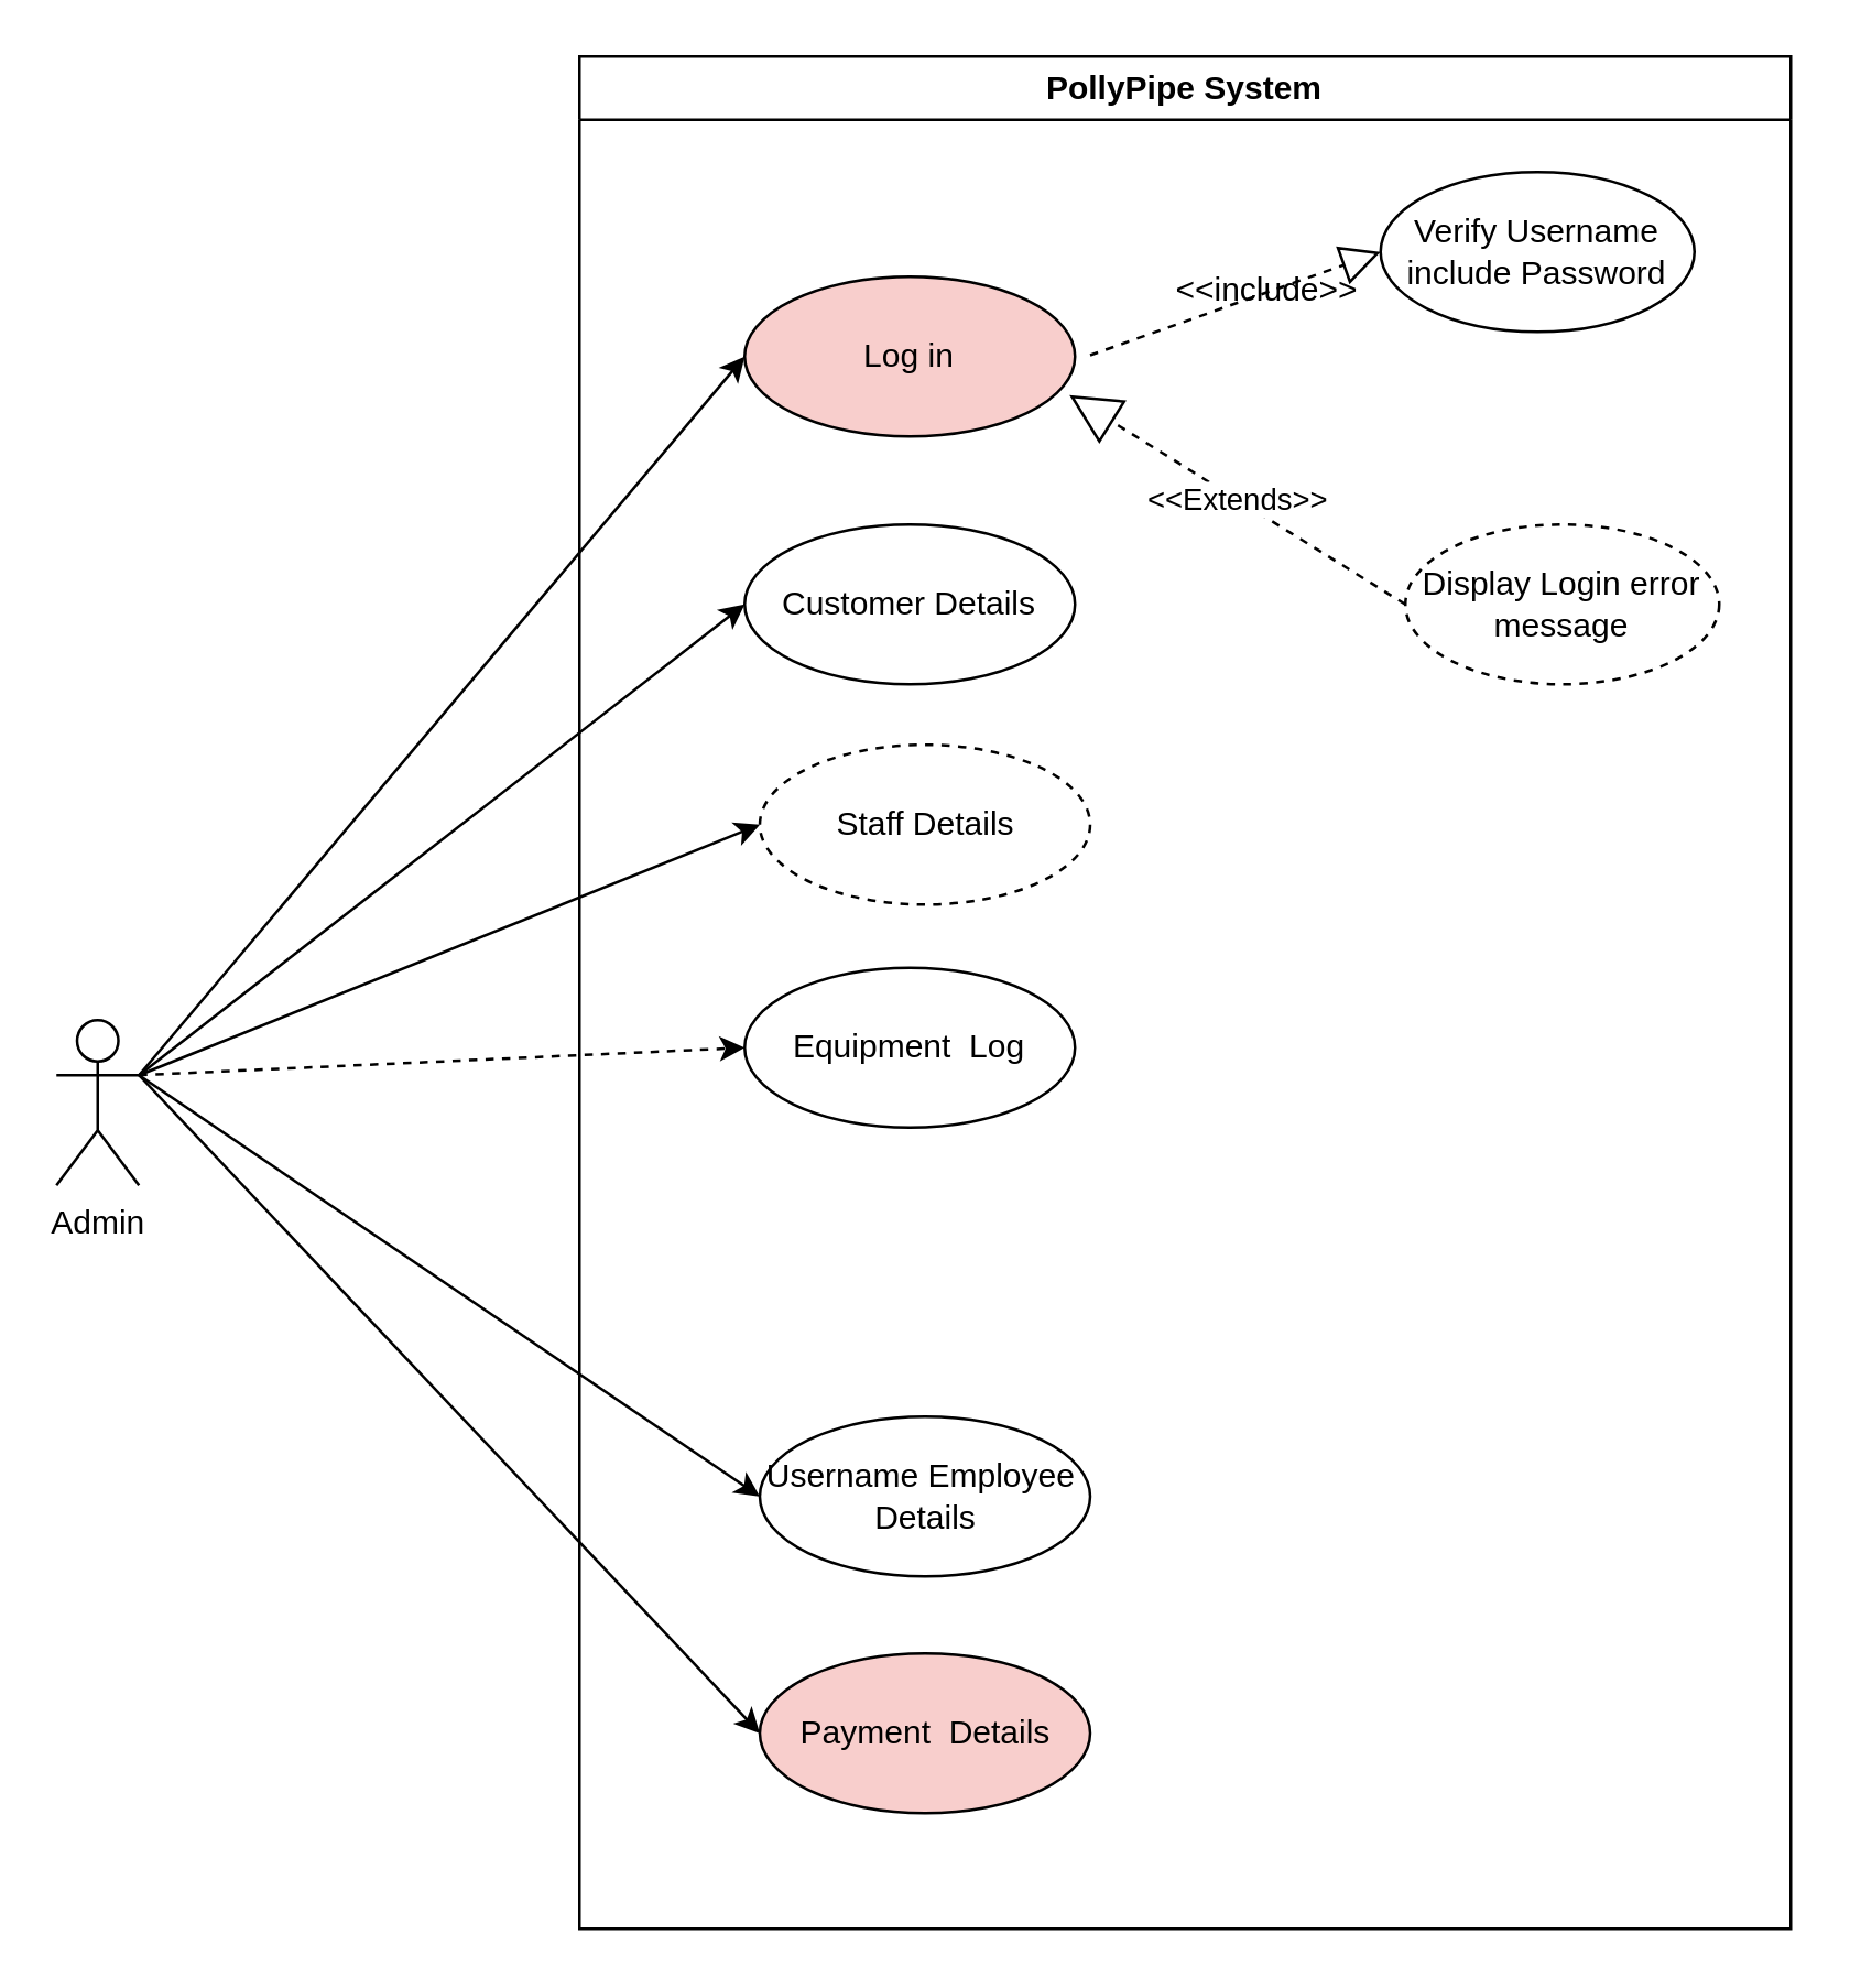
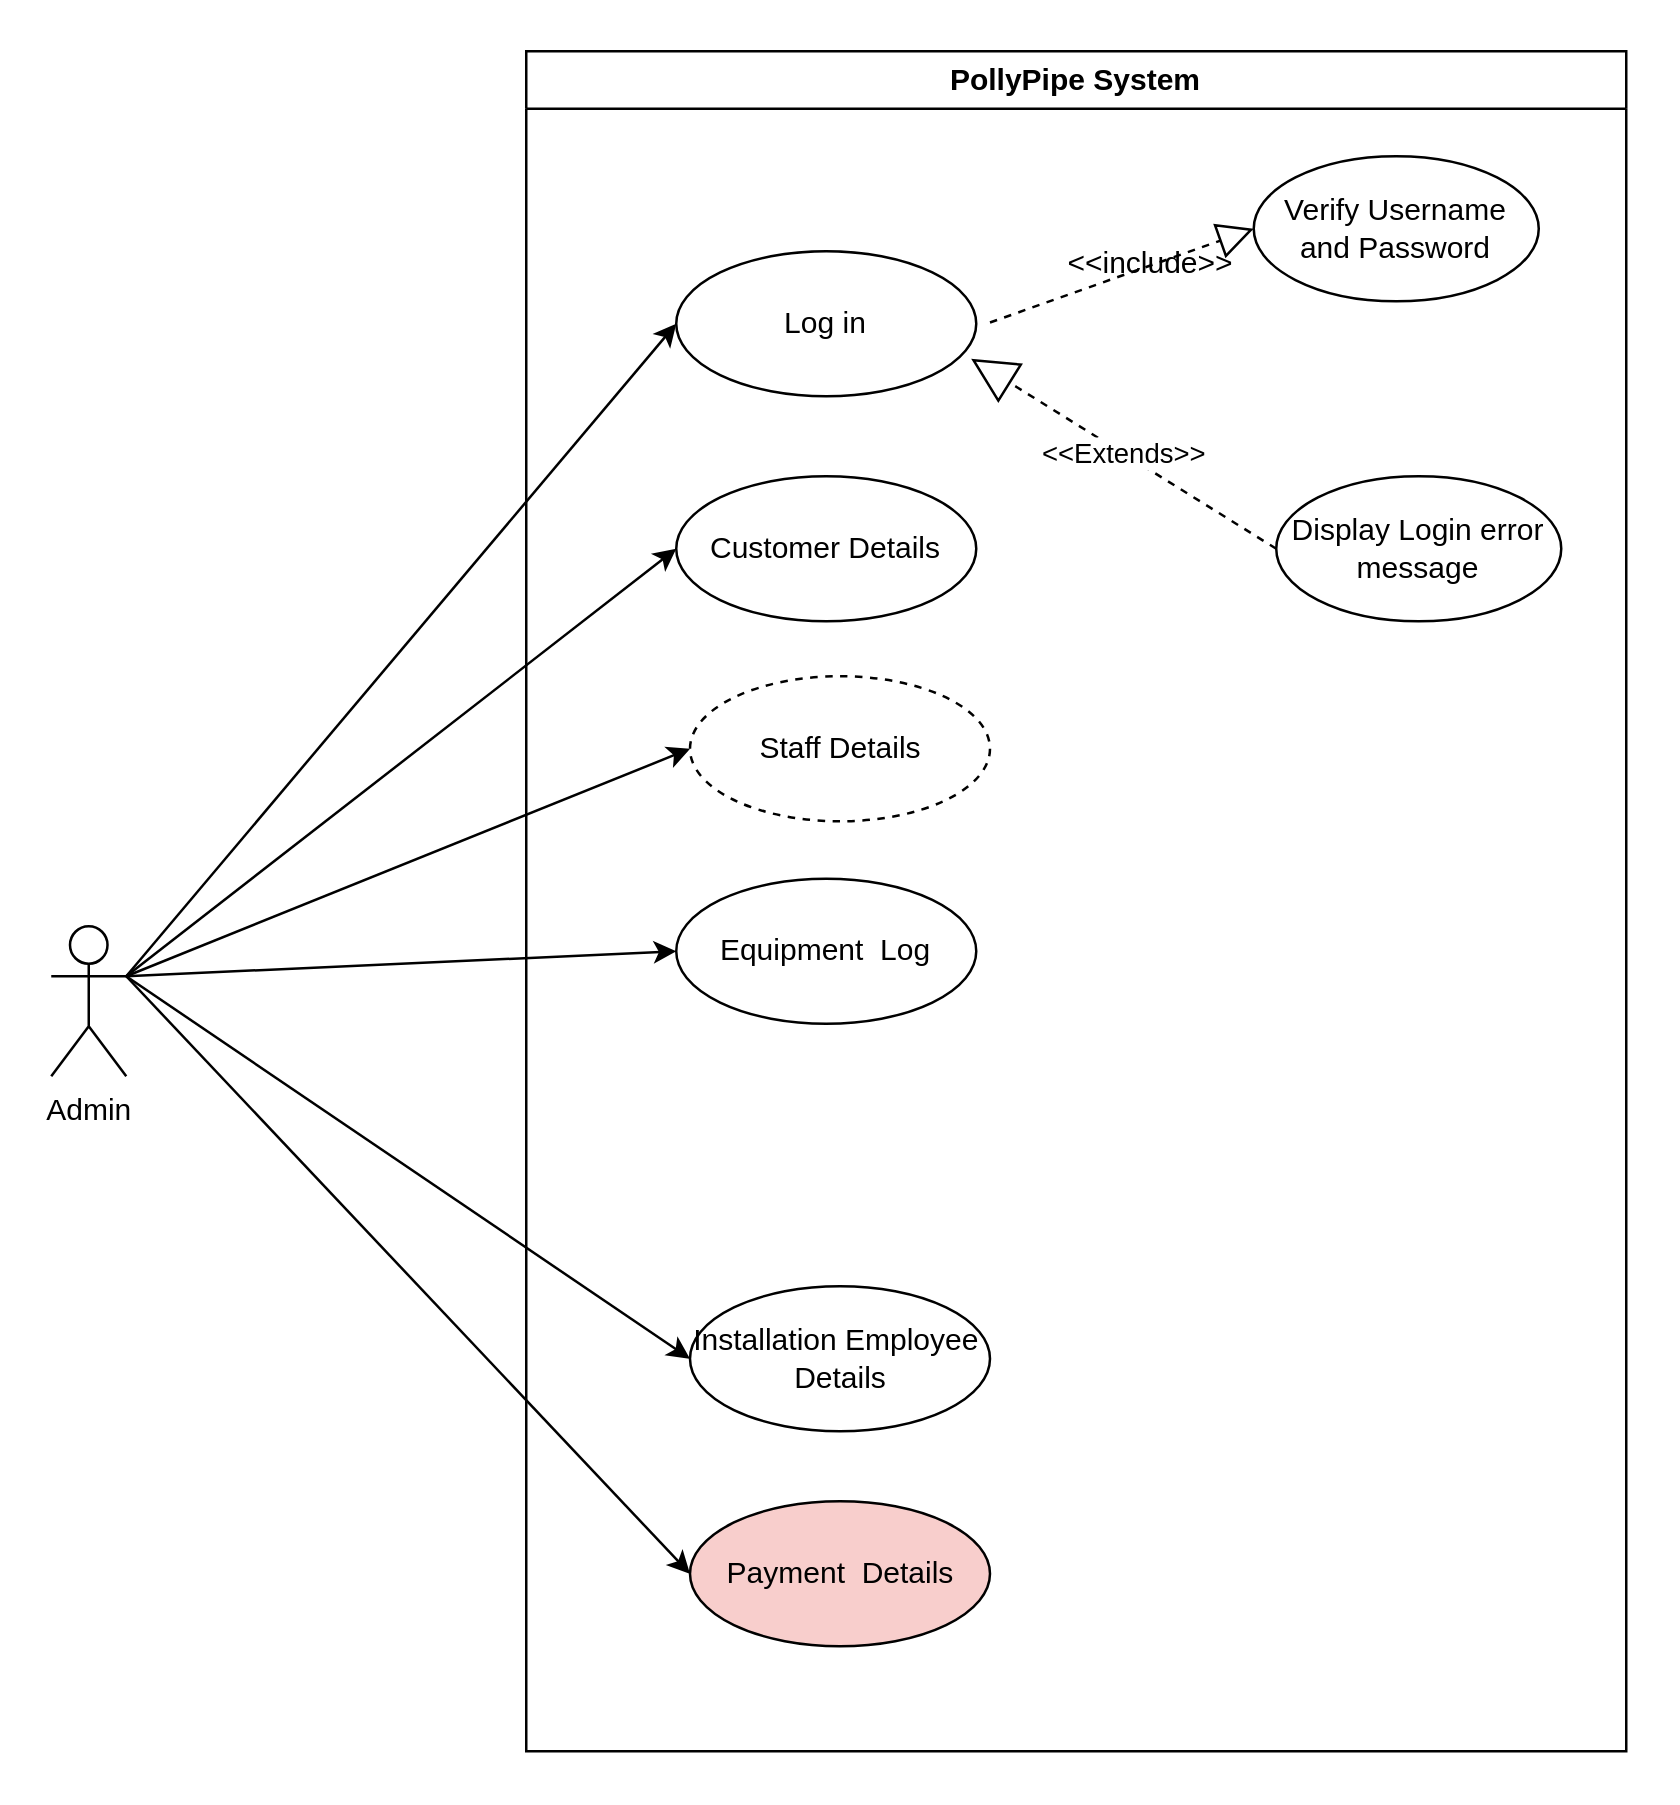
- <mxCell id="9" value="Verify Username include Password" style="ellipse;whiteSpace=wrap;html=1;" vertex="1" parent="2"><mxGeometry x="291" y="42" width="114" height="58" as="geometry" /></mxCell>
+ <mxCell id="9" value="Verify Username and Password" style="ellipse;whiteSpace=wrap;html=1;" vertex="1" parent="2"><mxGeometry x="291" y="42" width="114" height="58" as="geometry" /></mxCell>
- <mxCell id="8" value="Log in" style="ellipse;whiteSpace=wrap;html=1;fillColor=#f8cecc;" vertex="1" parent="2"><mxGeometry x="60" y="80" width="120" height="58" as="geometry" /></mxCell>
+ <mxCell id="8" value="Log in" style="ellipse;whiteSpace=wrap;html=1;" vertex="1" parent="2"><mxGeometry x="60" y="80" width="120" height="58" as="geometry" /></mxCell>
- <mxCell id="10" value="Display Login error message" style="ellipse;whiteSpace=wrap;html=1;dashed=1;" vertex="1" parent="2"><mxGeometry x="300" y="170" width="114" height="58" as="geometry" /></mxCell>
+ <mxCell id="10" value="Display Login error message" style="ellipse;whiteSpace=wrap;html=1;" vertex="1" parent="2"><mxGeometry x="300" y="170" width="114" height="58" as="geometry" /></mxCell>
- <mxCell id="18" value="" style="endArrow=classic;html=1;rounded=0;exitX=1;exitY=0.333;exitDx=0;exitDy=0;exitPerimeter=0;entryX=0;entryY=0.5;entryDx=0;entryDy=0;dashed=1;" edge="1" parent="1" source="14" target="5"><mxGeometry width="50" height="50" relative="1" as="geometry"><mxPoint x="70" y="460" as="sourcePoint" /><mxPoint x="120" y="410" as="targetPoint" /></mxGeometry></mxCell>
+ <mxCell id="18" value="" style="endArrow=classic;html=1;rounded=0;exitX=1;exitY=0.333;exitDx=0;exitDy=0;exitPerimeter=0;entryX=0;entryY=0.5;entryDx=0;entryDy=0;" edge="1" parent="1" source="14" target="5"><mxGeometry width="50" height="50" relative="1" as="geometry"><mxPoint x="70" y="460" as="sourcePoint" /><mxPoint x="120" y="410" as="targetPoint" /></mxGeometry></mxCell>
- <mxCell id="6" value="Username Employee&amp;nbsp; Details" style="ellipse;whiteSpace=wrap;html=1;" vertex="1" parent="2"><mxGeometry x="65.5" y="494" width="120" height="58" as="geometry" /></mxCell>
+ <mxCell id="6" value="Installation Employee&amp;nbsp; Details" style="ellipse;whiteSpace=wrap;html=1;" vertex="1" parent="2"><mxGeometry x="65.5" y="494" width="120" height="58" as="geometry" /></mxCell>
